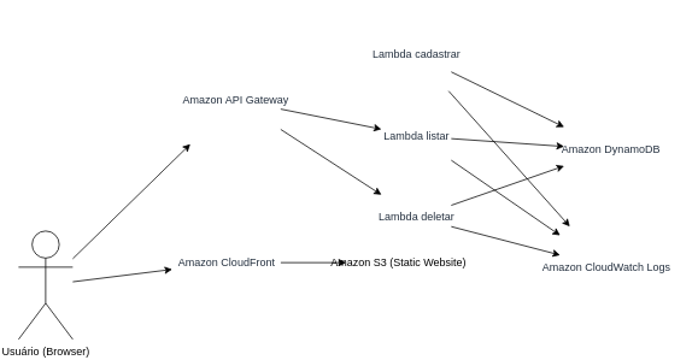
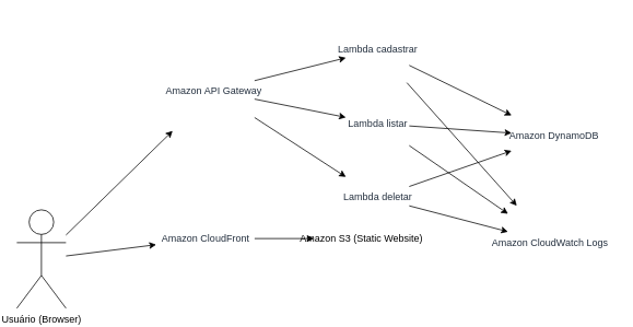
+ <mxCell id="14" parent="1" source="5" target="6" edge="1"><mxGeometry relative="1" as="geometry" /></mxCell>
